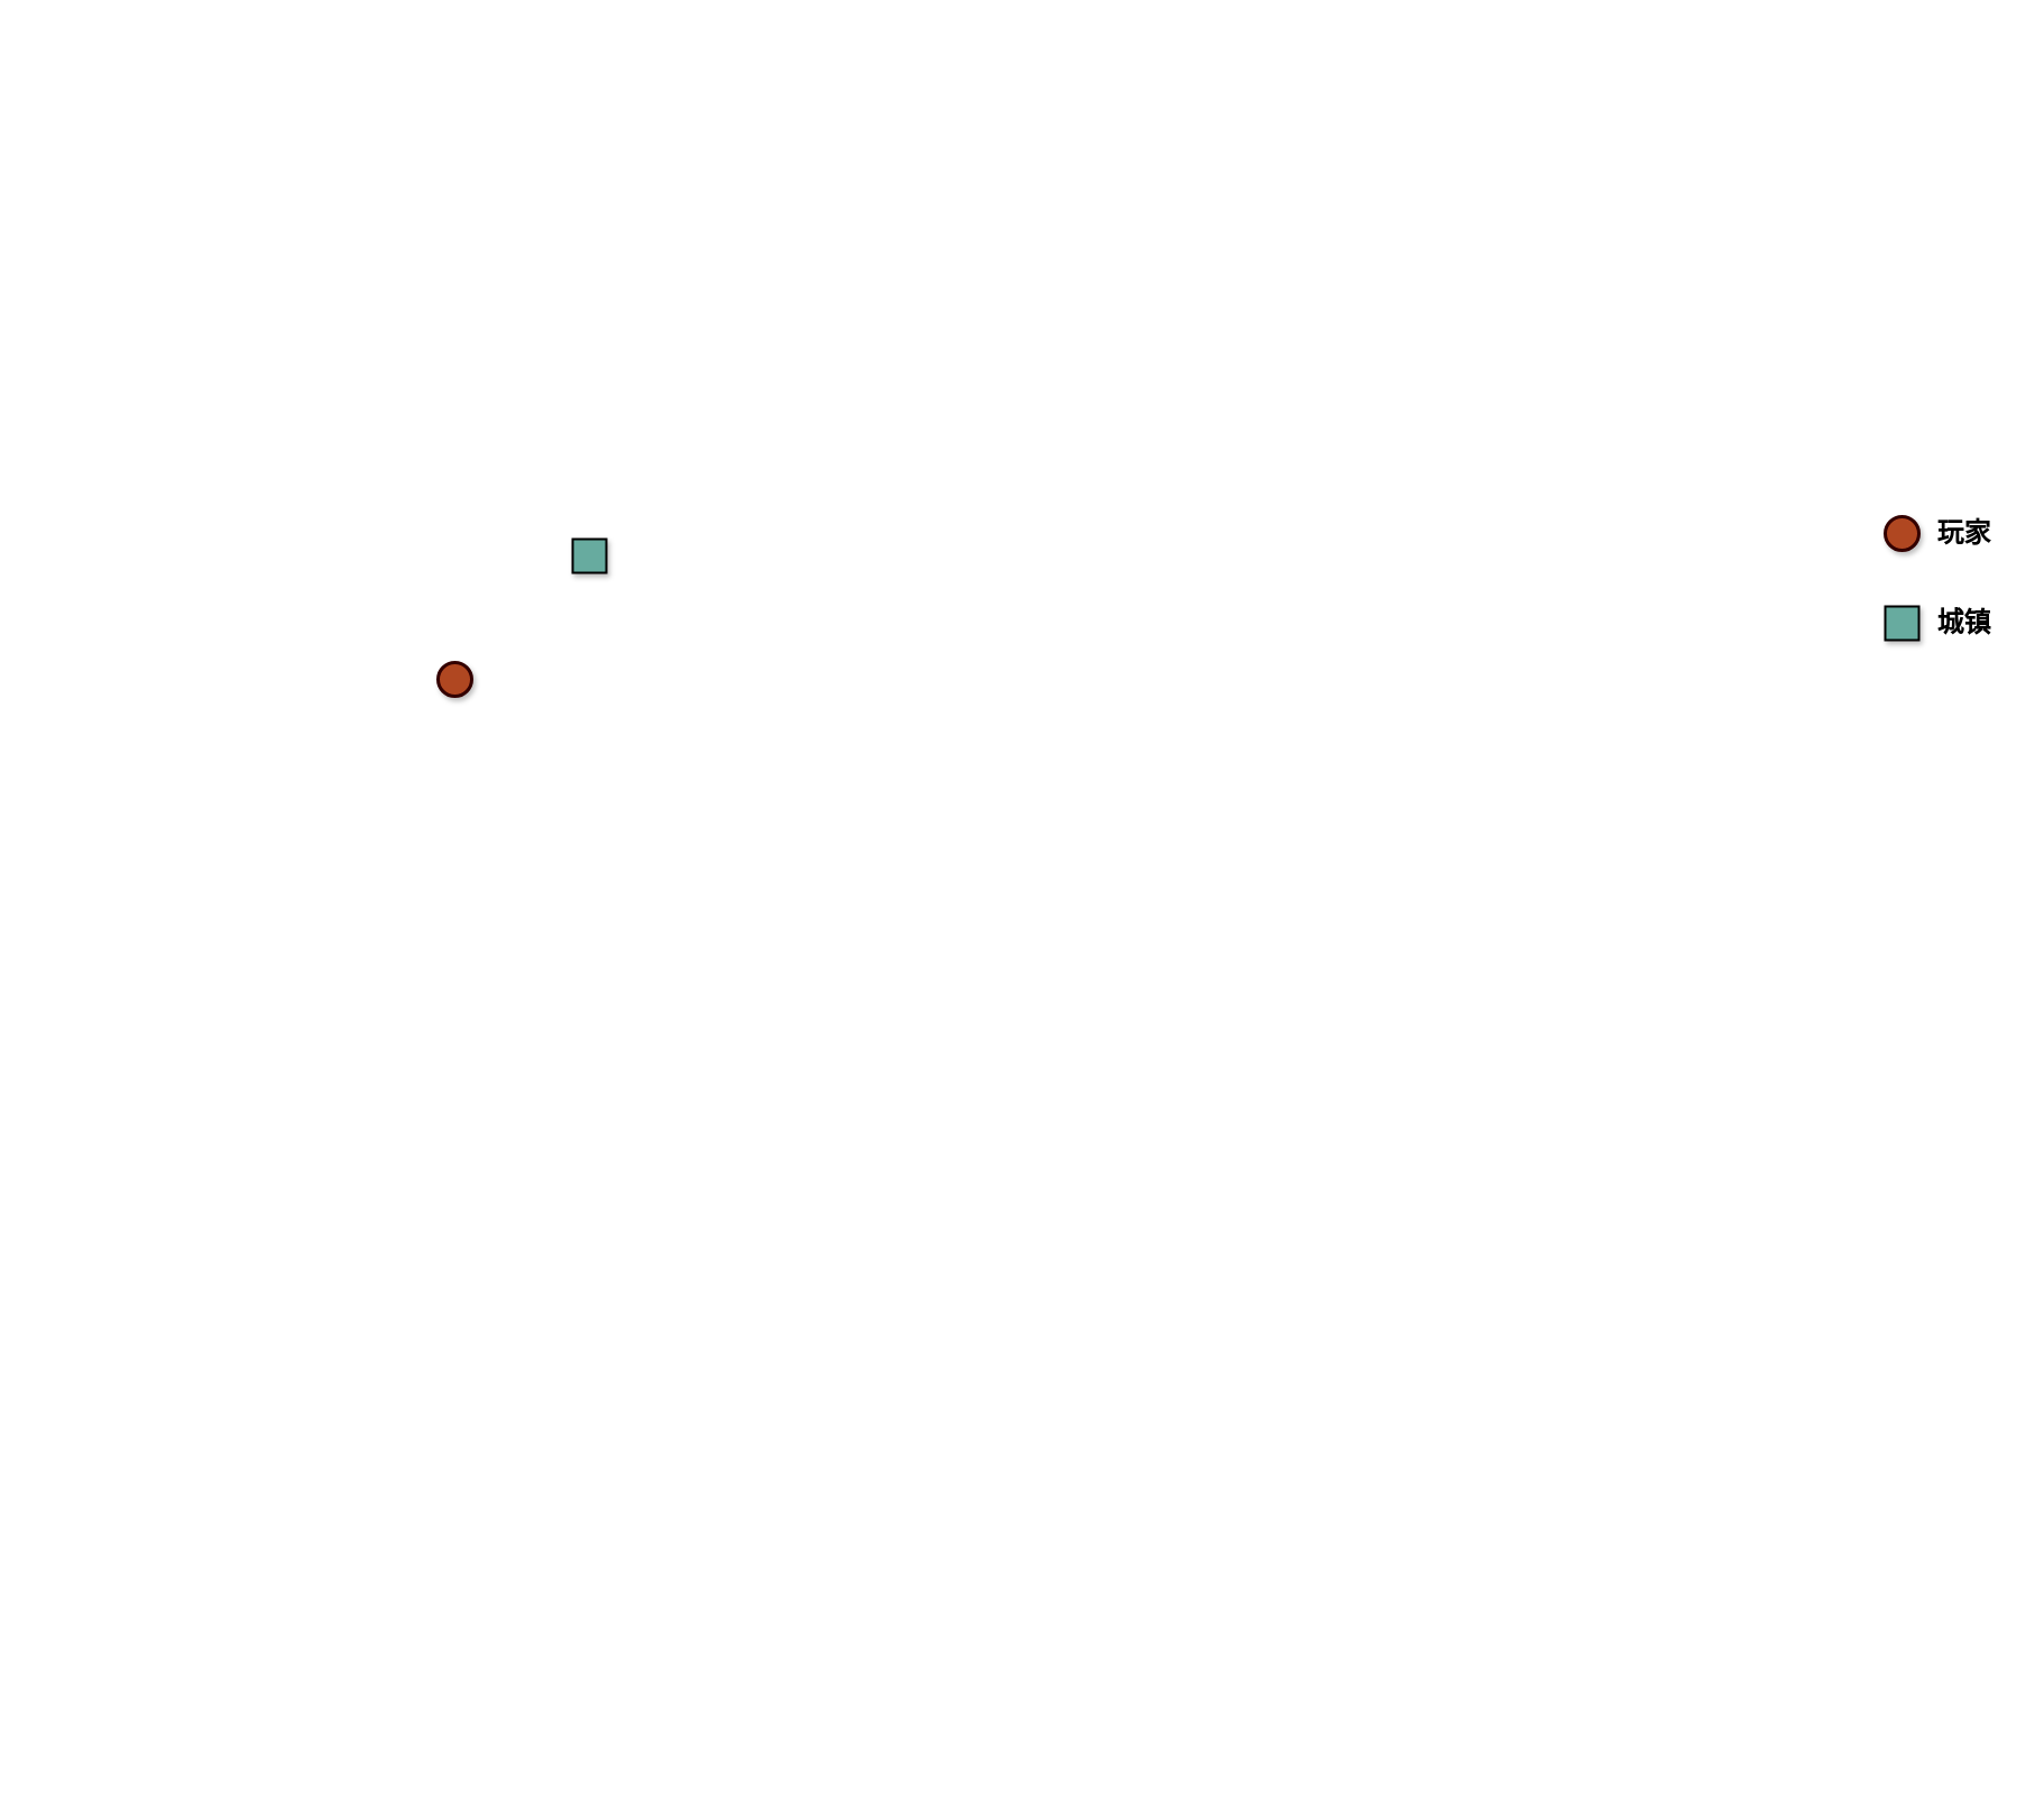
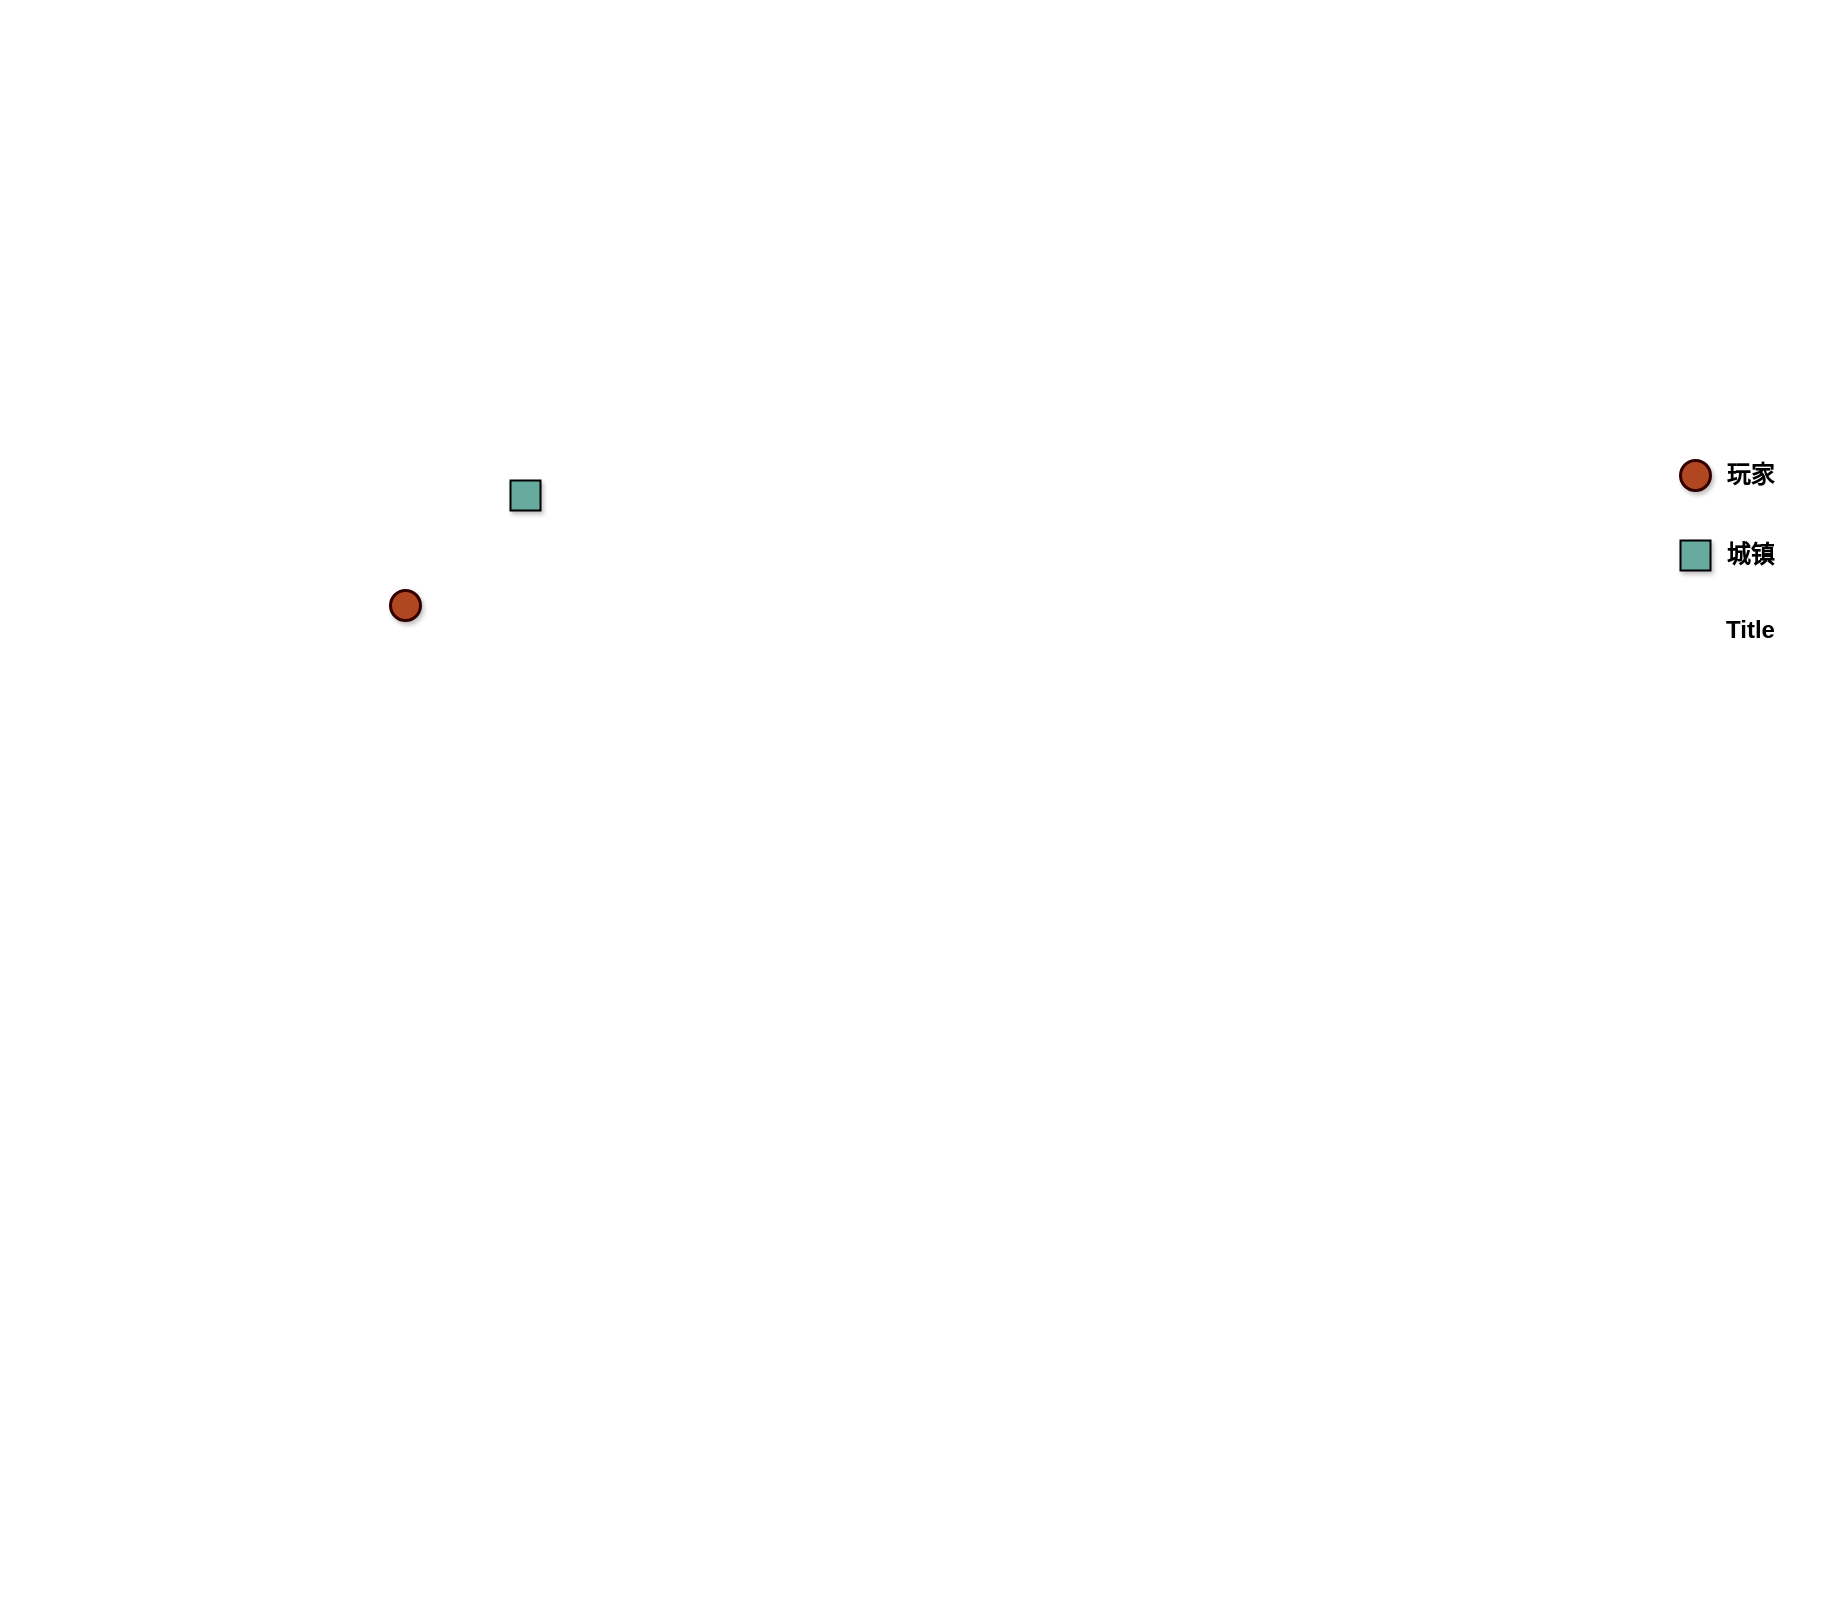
+ <mxCell id="6" value="Title" style="text;strokeColor=none;fillColor=none;html=1;fontSize=24;fontStyle=1;verticalAlign=middle;align=center;" parent="1" vertex="1"><mxGeometry x="1700" y="610" width="100" height="40" as="geometry" /></mxCell>
